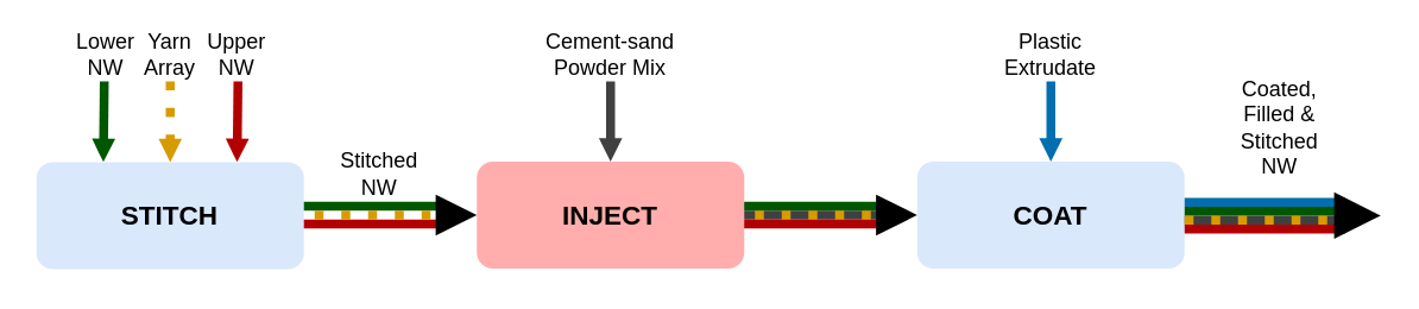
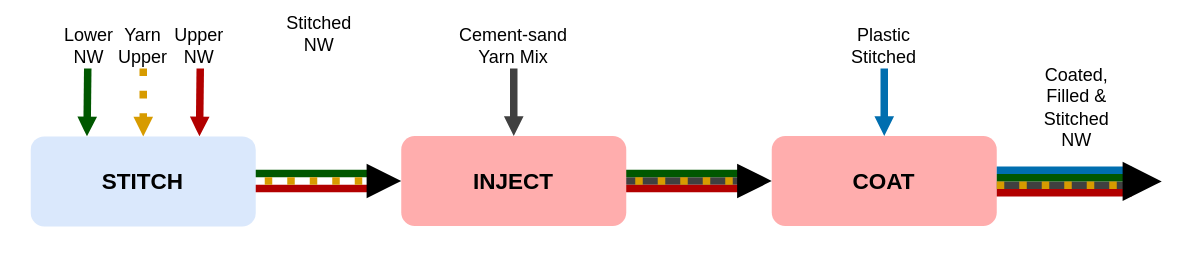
- <mxCell id="8" value="Yarn&lt;br&gt;Array" style="text;html=1;strokeColor=none;fillColor=none;align=center;verticalAlign=middle;whiteSpace=wrap;rounded=0;shadow=0;dashed=1;comic=0;fontSize=12;" parent="1" vertex="1"><mxGeometry x="75" y="20" width="40" height="20" as="geometry" /></mxCell>
+ <mxCell id="8" value="Yarn&lt;br&gt;Upper" style="text;html=1;strokeColor=none;fillColor=none;align=center;verticalAlign=middle;whiteSpace=wrap;rounded=0;shadow=0;dashed=1;comic=0;fontSize=12;" parent="1" vertex="1"><mxGeometry x="75" y="20" width="40" height="20" as="geometry" /></mxCell>
- <mxCell id="11" value="Cement-sand&lt;br&gt;Powder Mix" style="text;html=1;strokeColor=none;fillColor=#ffffff;align=center;verticalAlign=middle;whiteSpace=wrap;rounded=0;shadow=0;dashed=1;comic=0;fontSize=12;" parent="1" vertex="1"><mxGeometry x="292" y="20" width="100" height="20" as="geometry" /></mxCell>
+ <mxCell id="11" value="Cement-sand&lt;br&gt;Yarn Mix" style="text;html=1;strokeColor=none;fillColor=#ffffff;align=center;verticalAlign=middle;whiteSpace=wrap;rounded=0;shadow=0;dashed=1;comic=0;fontSize=12;" parent="1" vertex="1"><mxGeometry x="292" y="20" width="100" height="20" as="geometry" /></mxCell>
- <mxCell id="10" value="Plastic&lt;br&gt;Extrudate" style="text;html=1;strokeColor=none;fillColor=none;align=center;verticalAlign=middle;whiteSpace=wrap;rounded=0;shadow=0;dashed=1;comic=0;fontSize=12;" parent="1" vertex="1"><mxGeometry x="569" y="20" width="40" height="20" as="geometry" /></mxCell>
+ <mxCell id="10" value="Plastic&lt;br&gt;Stitched" style="text;html=1;strokeColor=none;fillColor=none;align=center;verticalAlign=middle;whiteSpace=wrap;rounded=0;shadow=0;dashed=1;comic=0;fontSize=12;" parent="1" vertex="1"><mxGeometry x="569" y="20" width="40" height="20" as="geometry" /></mxCell>
- <mxCell id="9" value="Stitched&lt;br&gt;NW" style="text;html=1;strokeColor=none;fillColor=#ffffff;align=center;verticalAlign=middle;whiteSpace=wrap;rounded=0;shadow=0;dashed=1;comic=0;fontSize=12;" parent="1" vertex="1"><mxGeometry x="188.5" y="90.25" width="47" height="13.5" as="geometry" /></mxCell>
+ <mxCell id="9" value="Stitched&lt;br&gt;NW" style="text;html=1;strokeColor=none;fillColor=#ffffff;align=center;verticalAlign=middle;whiteSpace=wrap;rounded=0;shadow=0;dashed=1;comic=0;fontSize=12;" parent="1" vertex="1"><mxGeometry x="188.5" y="15.25" width="47" height="13.5" as="geometry" /></mxCell>
- <mxCell id="14" value="&lt;b style=&quot;font-size: 15px&quot;&gt;COAT&lt;/b&gt;" style="rounded=1;whiteSpace=wrap;html=1;fillColor=#dae8fc;strokeColor=none;comic=0;shadow=0;fontSize=15;" parent="1" vertex="1"><mxGeometry x="514" y="90" width="150" height="60" as="geometry" /></mxCell>
+ <mxCell id="14" value="&lt;b style=&quot;font-size: 15px&quot;&gt;COAT&lt;/b&gt;" style="rounded=1;whiteSpace=wrap;html=1;fillColor=#FFADAD;strokeColor=none;comic=0;shadow=0;fontSize=15;" parent="1" vertex="1"><mxGeometry x="514" y="90" width="150" height="60" as="geometry" /></mxCell>
